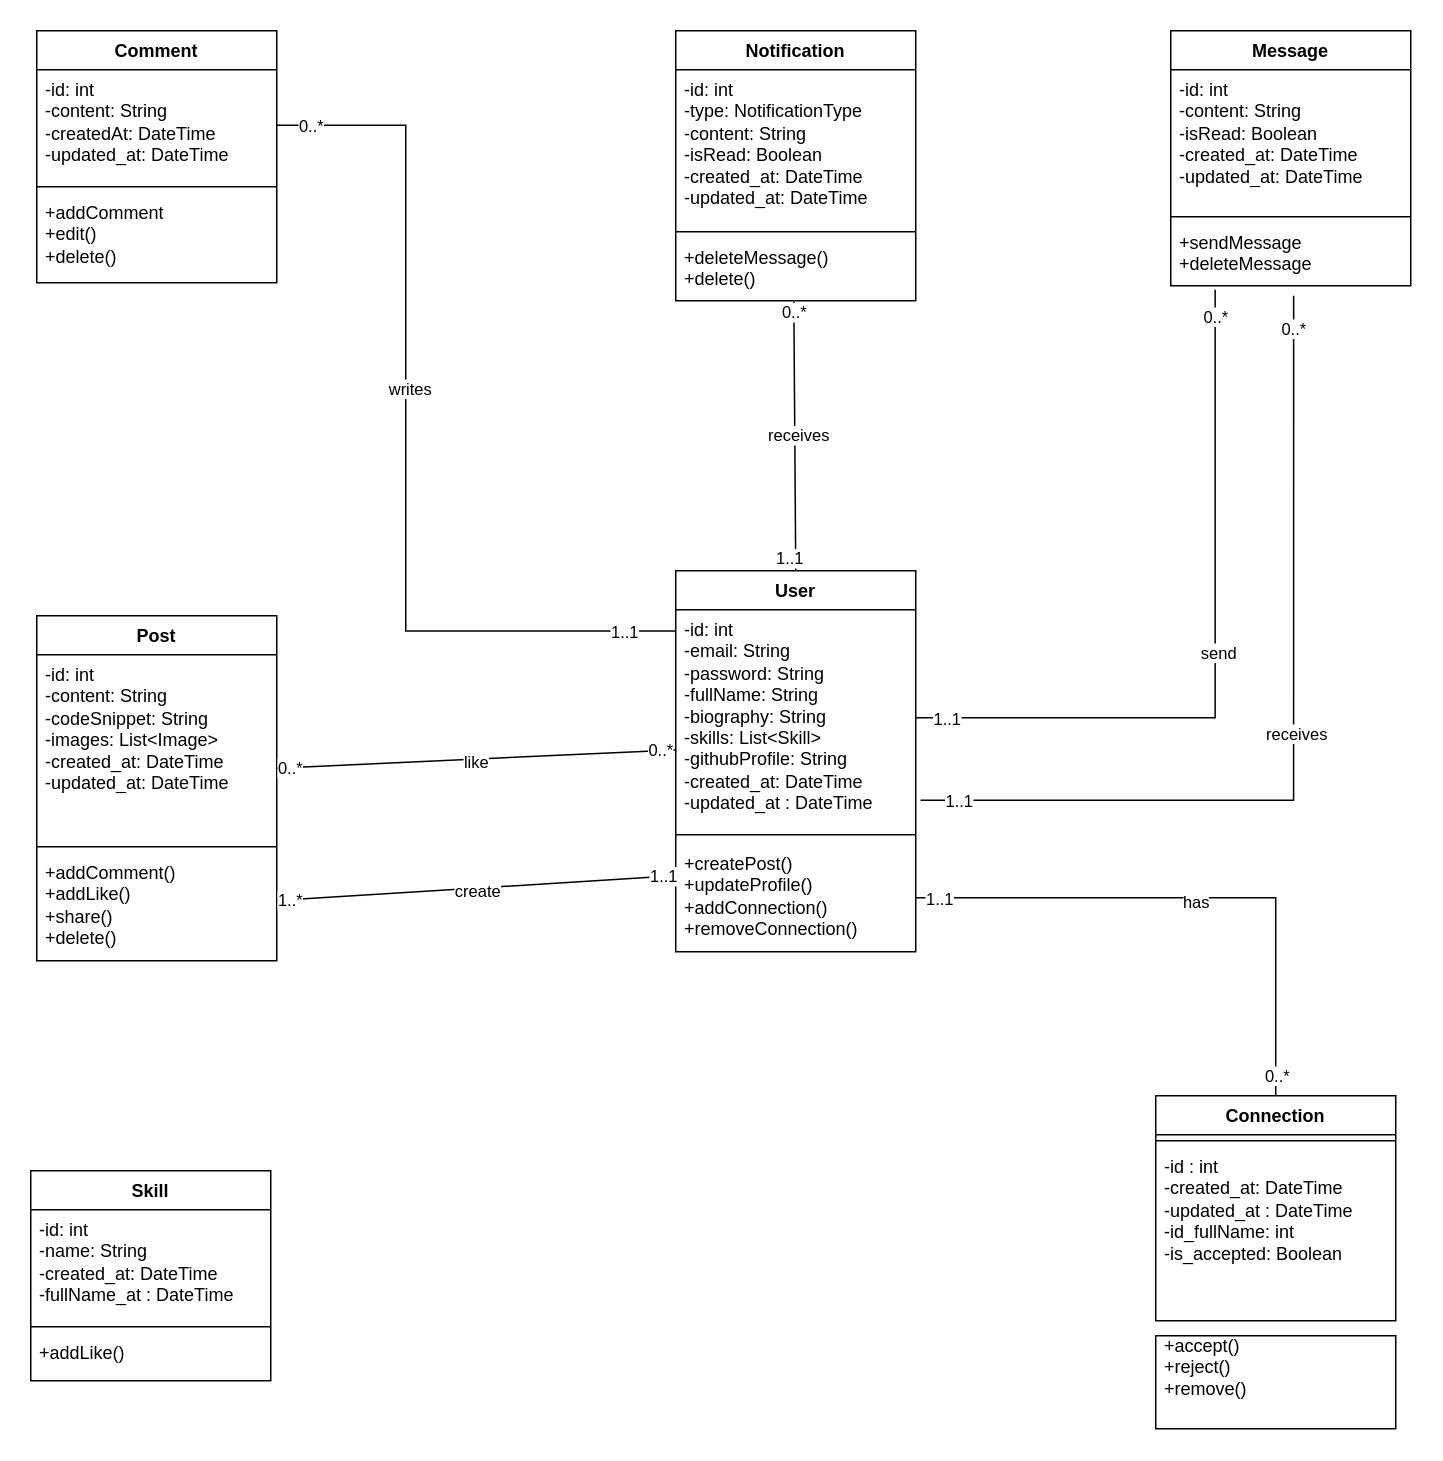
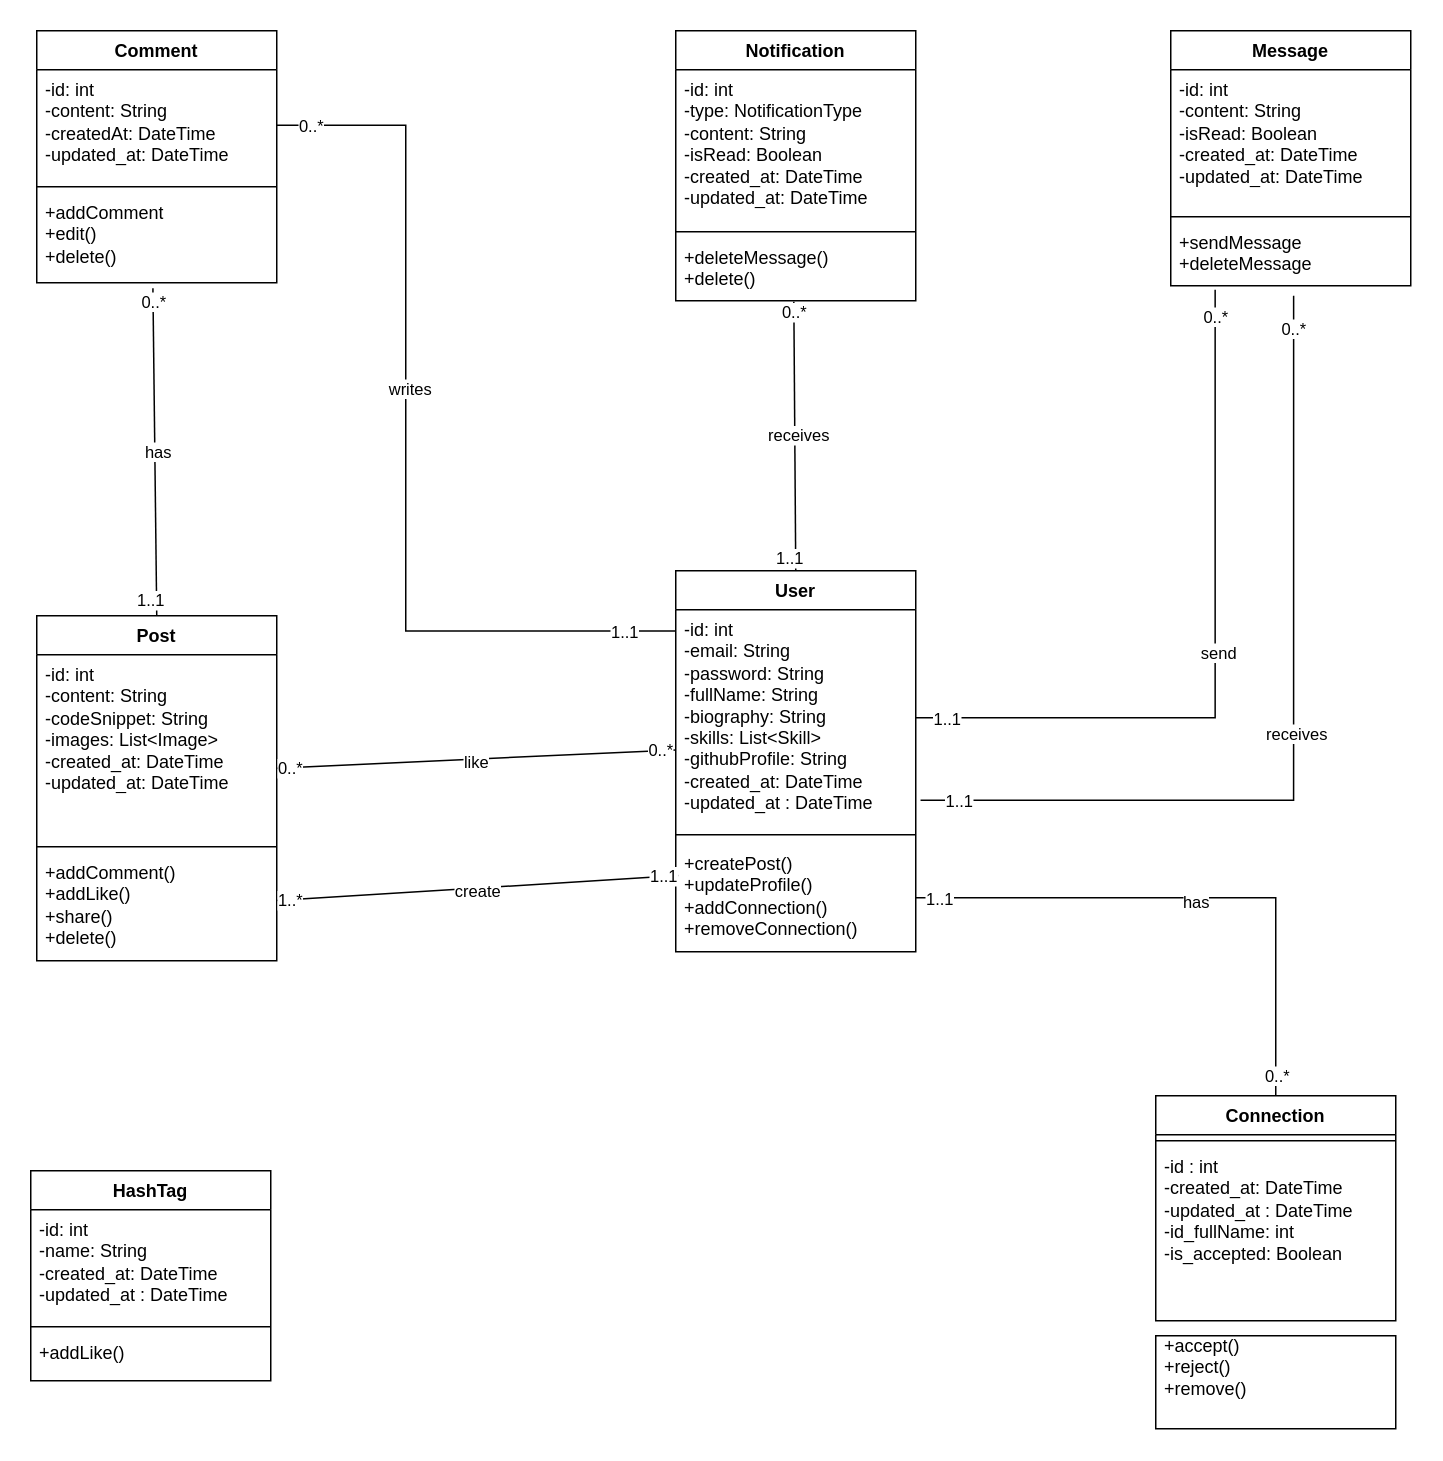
+ <mxCell id="53" value="" style="endArrow=none;html=1;rounded=0;exitX=0.5;exitY=0;exitDx=0;exitDy=0;entryX=0.484;entryY=1.061;entryDx=0;entryDy=0;entryPerimeter=0;" parent="1" source="6" target="21" edge="1"><mxGeometry width="50" height="50" relative="1" as="geometry"><mxPoint x="500" y="390" as="sourcePoint" /><mxPoint y="93" as="targetPoint" x="210" /></mxGeometry></mxCell>
+ <mxCell id="54" value="has" style="edgeLabel;html=1;align=center;verticalAlign=middle;resizable=0;points=[];" parent="53" connectable="0" vertex="1"><mxGeometry x="0.002" y="-2" relative="1" as="geometry"><mxPoint as="offset" /></mxGeometry></mxCell>
+ <mxCell id="55" value="0..*" style="edgeLabel;html=1;align=center;verticalAlign=middle;resizable=0;points=[];" parent="53" connectable="0" vertex="1"><mxGeometry x="0.925" relative="1" as="geometry"><mxPoint as="offset" /></mxGeometry></mxCell>
+ <mxCell id="56" value="1..1" style="edgeLabel;html=1;align=center;verticalAlign=middle;resizable=0;points=[];" parent="53" connectable="0" vertex="1"><mxGeometry x="-0.9" relative="1" as="geometry"><mxPoint x="-4" as="offset" /></mxGeometry></mxCell>
- <mxCell id="25" value="Skill" style="swimlane;fontStyle=1;align=center;verticalAlign=top;childLayout=stackLayout;horizontal=1;startSize=26;horizontalStack=0;resizeParent=1;resizeParentMax=0;resizeLast=0;collapsible=1;marginBottom=0;whiteSpace=wrap;html=1;" parent="1" vertex="1"><mxGeometry x="20" y="780" width="160" height="140" as="geometry" /></mxCell>
+ <mxCell id="25" value="HashTag" style="swimlane;fontStyle=1;align=center;verticalAlign=top;childLayout=stackLayout;horizontal=1;startSize=26;horizontalStack=0;resizeParent=1;resizeParentMax=0;resizeLast=0;collapsible=1;marginBottom=0;whiteSpace=wrap;html=1;" parent="1" vertex="1"><mxGeometry x="20" y="780" width="160" height="140" as="geometry" /></mxCell>
- <mxCell id="26" value="&lt;div&gt;-id: int&lt;/div&gt;&lt;div&gt;&lt;div&gt;-name: String&lt;/div&gt;&lt;div&gt;&lt;div&gt;-created_at: DateTime&lt;/div&gt;&lt;div&gt;-fullName_at : DateTime&lt;/div&gt;&lt;/div&gt;&lt;/div&gt;" style="text;strokeColor=none;fillColor=none;align=left;verticalAlign=top;spacingLeft=4;spacingRight=4;overflow=hidden;rotatable=0;points=[[0,0.5],[1,0.5]];portConstraint=eastwest;whiteSpace=wrap;html=1;" parent="25" vertex="1"><mxGeometry y="26" width="160" height="74" as="geometry" /></mxCell>
+ <mxCell id="26" value="&lt;div&gt;-id: int&lt;/div&gt;&lt;div&gt;&lt;div&gt;-name: String&lt;/div&gt;&lt;div&gt;&lt;div&gt;-created_at: DateTime&lt;/div&gt;&lt;div&gt;-updated_at : DateTime&lt;/div&gt;&lt;/div&gt;&lt;/div&gt;" style="text;strokeColor=none;fillColor=none;align=left;verticalAlign=top;spacingLeft=4;spacingRight=4;overflow=hidden;rotatable=0;points=[[0,0.5],[1,0.5]];portConstraint=eastwest;whiteSpace=wrap;html=1;" parent="25" vertex="1"><mxGeometry y="26" width="160" height="74" as="geometry" /></mxCell>
